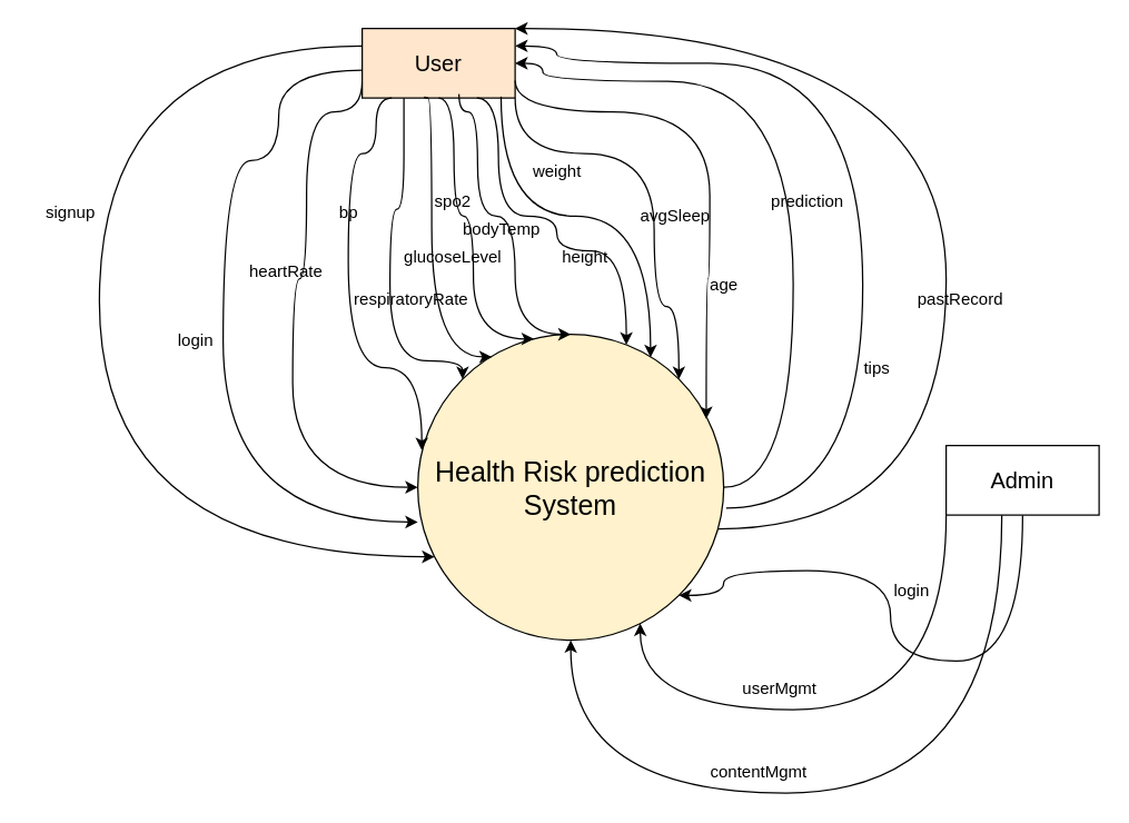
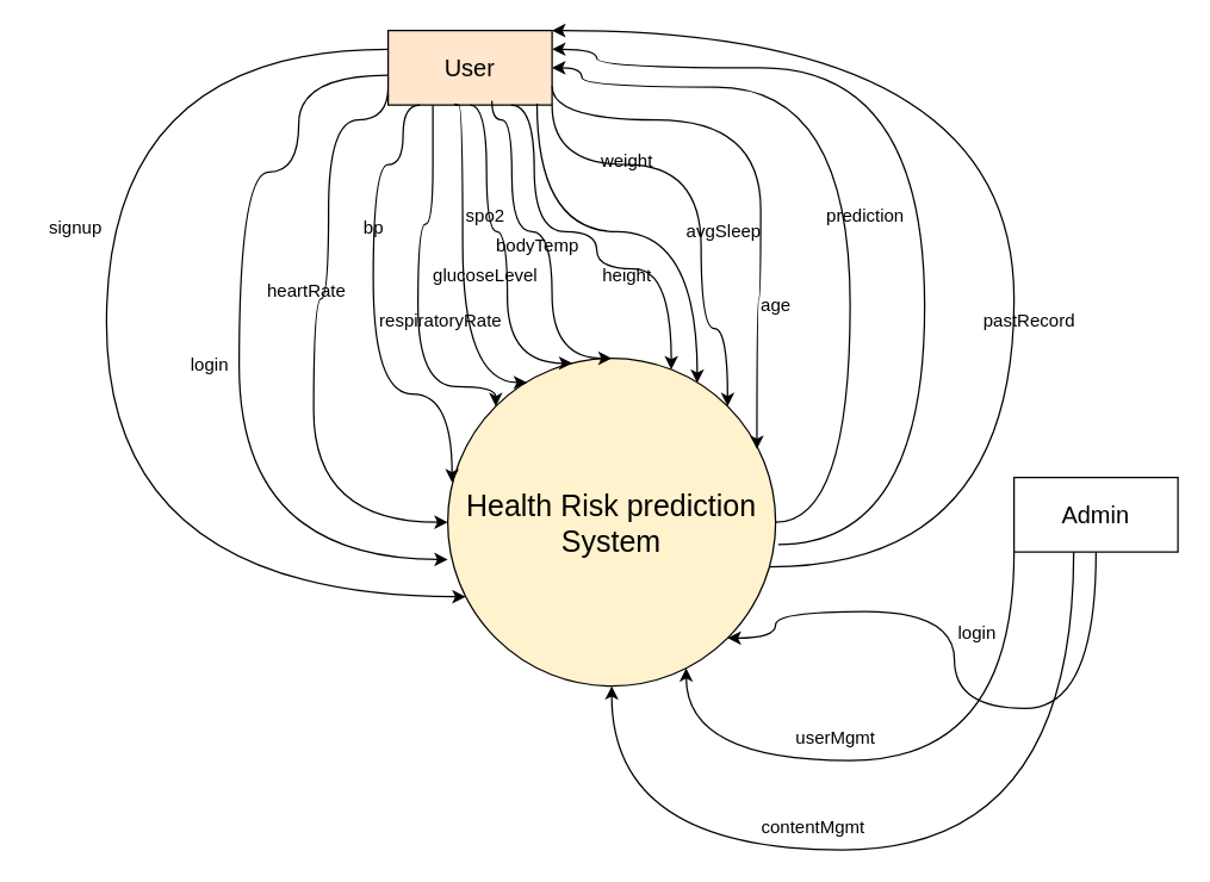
- <mxCell id="29" value="weight" style="text;html=1;align=center;verticalAlign=middle;resizable=0;points=[];autosize=1;strokeColor=none;fillColor=none;" parent="1" vertex="1"><mxGeometry x="370" y="108" width="60" height="30" as="geometry" /></mxCell>
+ <mxCell id="29" value="weight" style="text;html=1;align=center;verticalAlign=middle;resizable=0;points=[];autosize=1;strokeColor=none;fillColor=none;" parent="1" vertex="1"><mxGeometry x="390" y="93" width="60" height="30" as="geometry" /></mxCell>
- <mxCell id="37" value="tips" style="text;html=1;align=center;verticalAlign=middle;resizable=0;points=[];autosize=1;strokeColor=none;fillColor=none;" vertex="1" parent="1"><mxGeometry x="610" y="250" width="40" height="30" as="geometry" /></mxCell>
